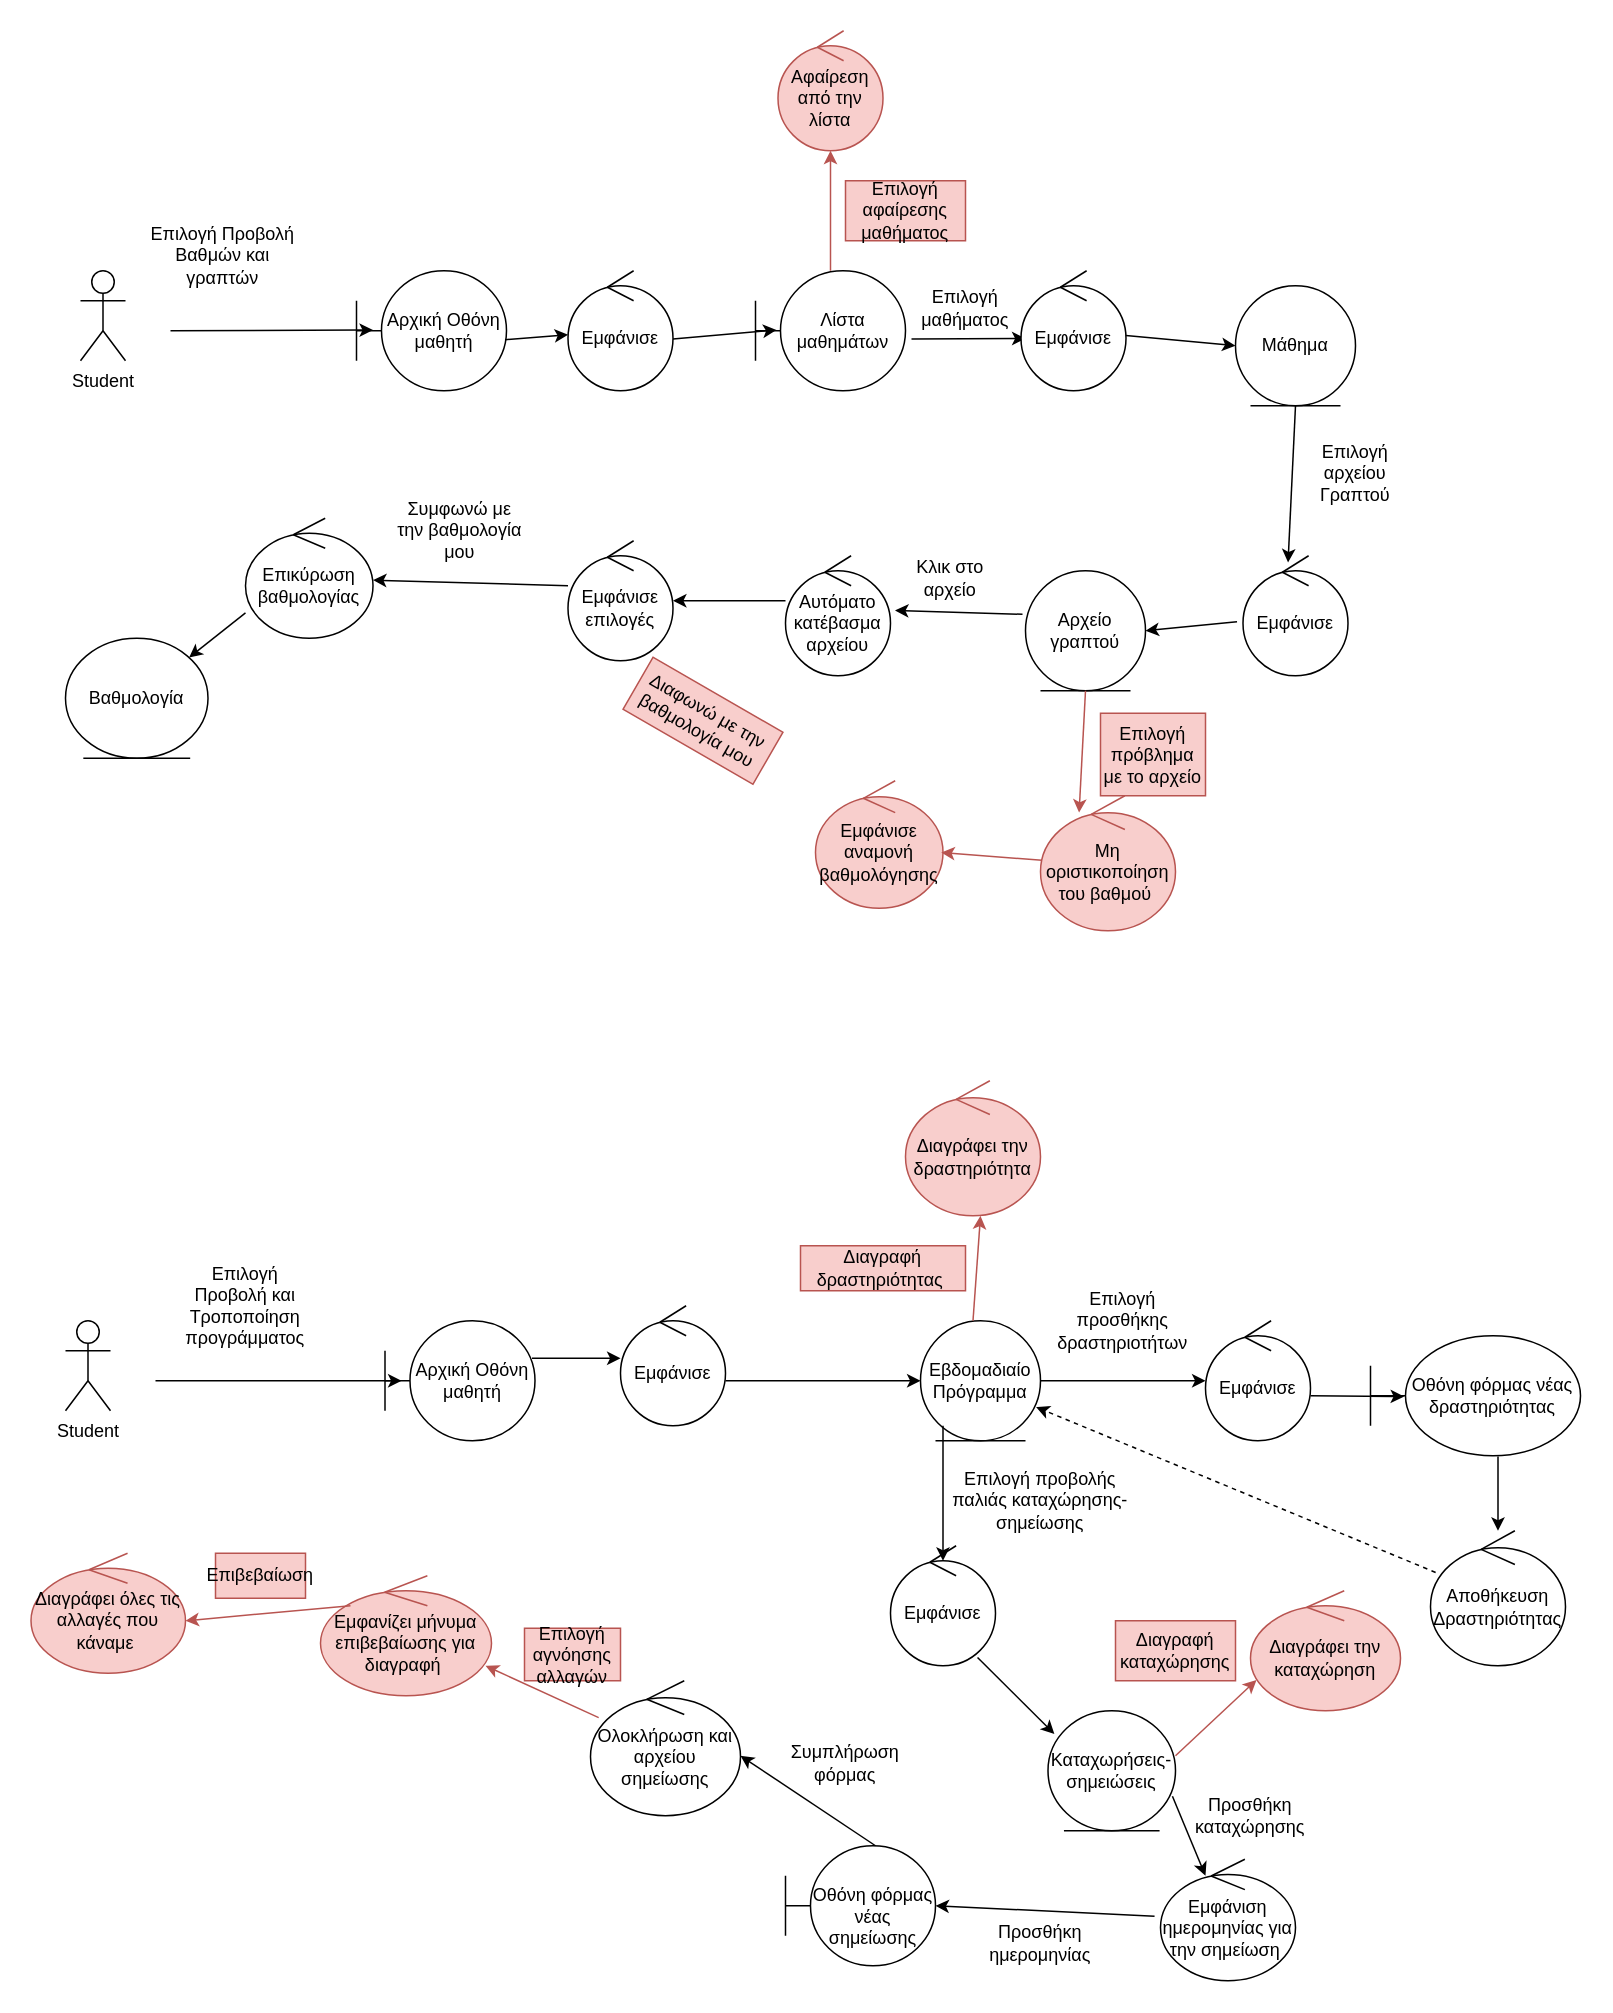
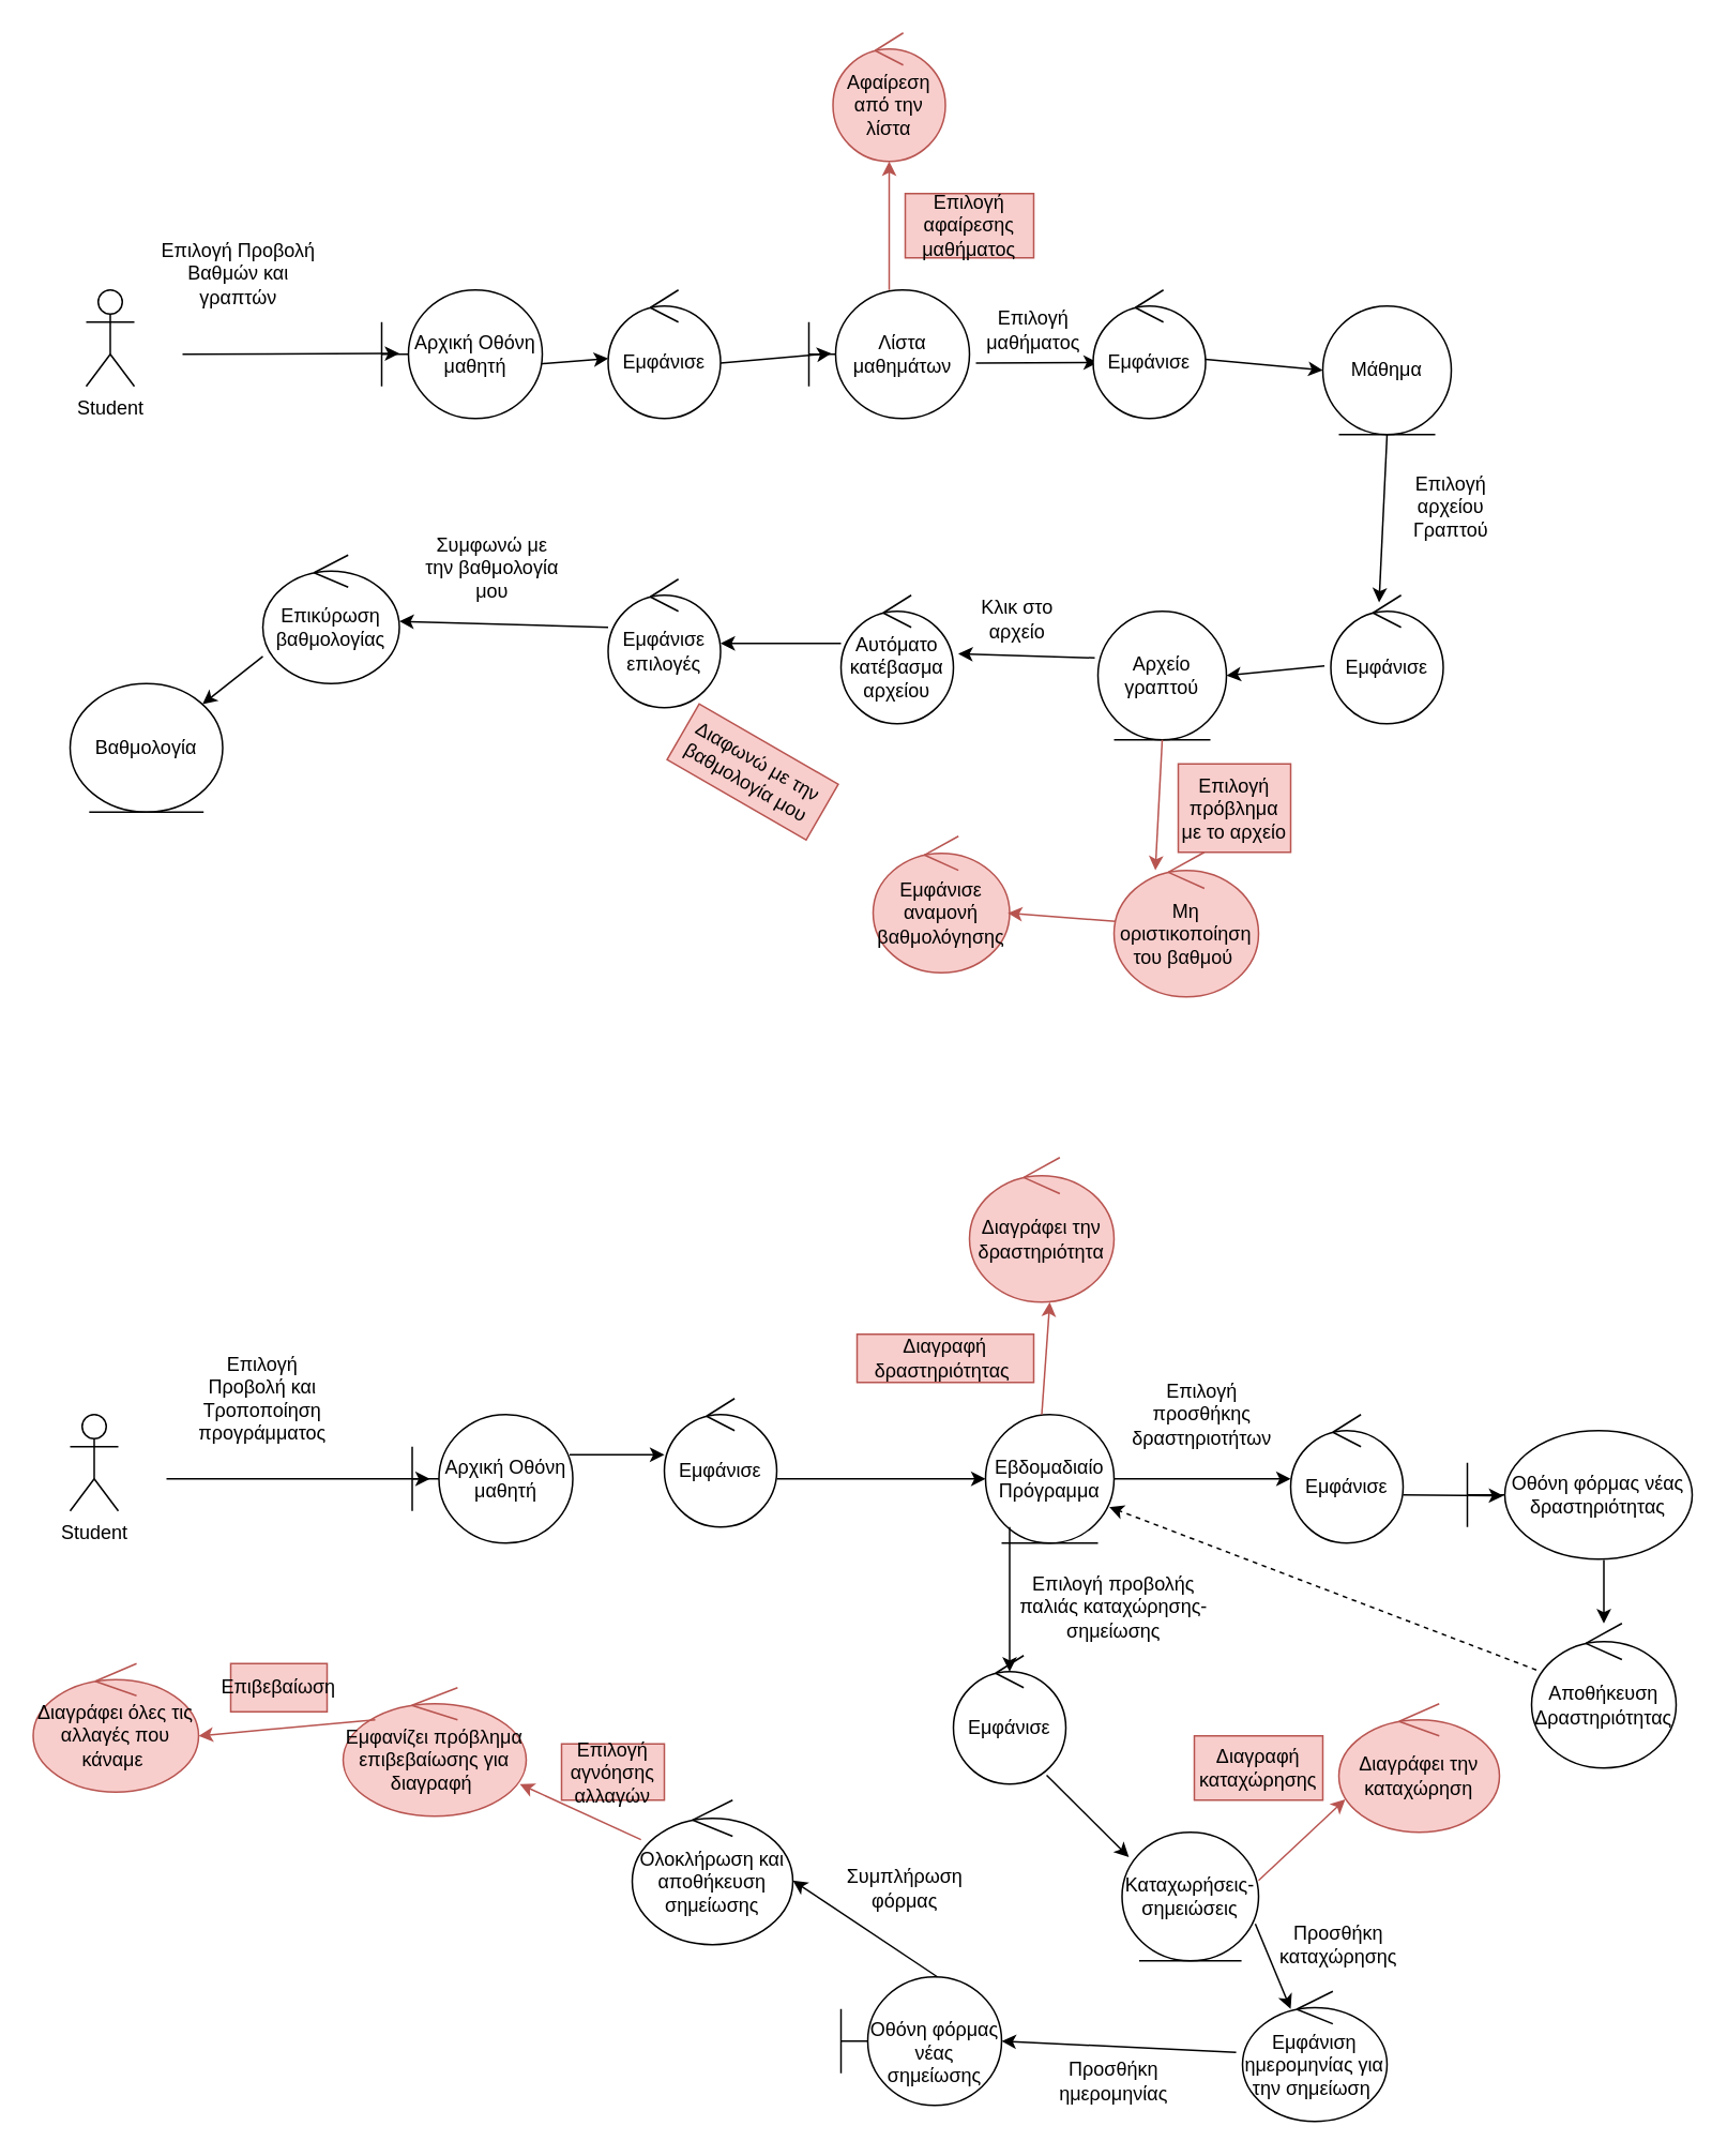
- <mxCell id="54" value="Αποθήκευση Δραστηριότητας" style="ellipse;shape=umlControl;whiteSpace=wrap;html=1;" parent="1" vertex="1"><mxGeometry x="953" y="1020" width="90" height="90" as="geometry" /></mxCell>
+ <mxCell id="54" value="Αποθήκευση Δραστηριότητας" style="ellipse;shape=umlControl;whiteSpace=wrap;html=1;" parent="1" vertex="1"><mxGeometry x="953" y="1010" width="90" height="90" as="geometry" /></mxCell>
- <mxCell id="79" value="Εμφανίζει μήνυμα επιβεβαίωσης για διαγραφή&amp;nbsp;" style="ellipse;shape=umlControl;whiteSpace=wrap;html=1;fillColor=#f8cecc;strokeColor=#b85450;" parent="1" vertex="1"><mxGeometry x="213" y="1050" width="114" height="80" as="geometry" /></mxCell>
+ <mxCell id="79" value="Εμφανίζει πρόβλημα επιβεβαίωσης για διαγραφή&amp;nbsp;" style="ellipse;shape=umlControl;whiteSpace=wrap;html=1;fillColor=#f8cecc;strokeColor=#b85450;" parent="1" vertex="1"><mxGeometry x="213" y="1050" width="114" height="80" as="geometry" /></mxCell>
- <mxCell id="69" value="Ολοκλήρωση και αρχείου σημείωσης" style="ellipse;shape=umlControl;whiteSpace=wrap;html=1;" parent="1" vertex="1"><mxGeometry x="393" y="1120" width="100" height="90" as="geometry" /></mxCell>
+ <mxCell id="69" value="Ολοκλήρωση και αποθήκευση σημείωσης" style="ellipse;shape=umlControl;whiteSpace=wrap;html=1;" parent="1" vertex="1"><mxGeometry x="393" y="1120" width="100" height="90" as="geometry" /></mxCell>
